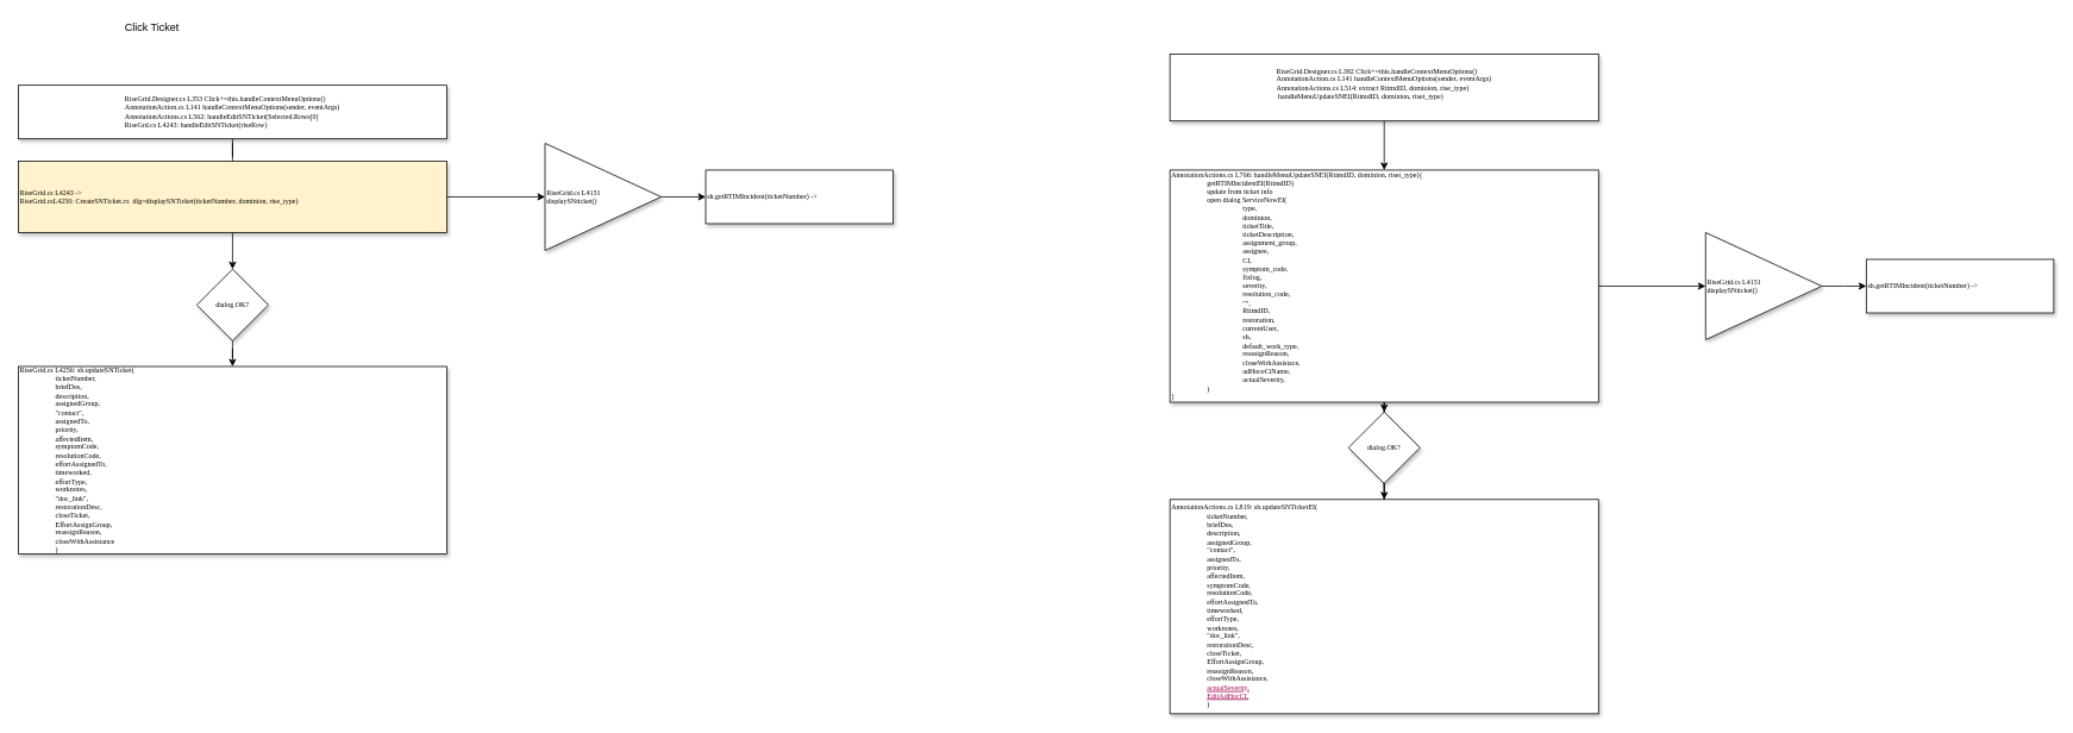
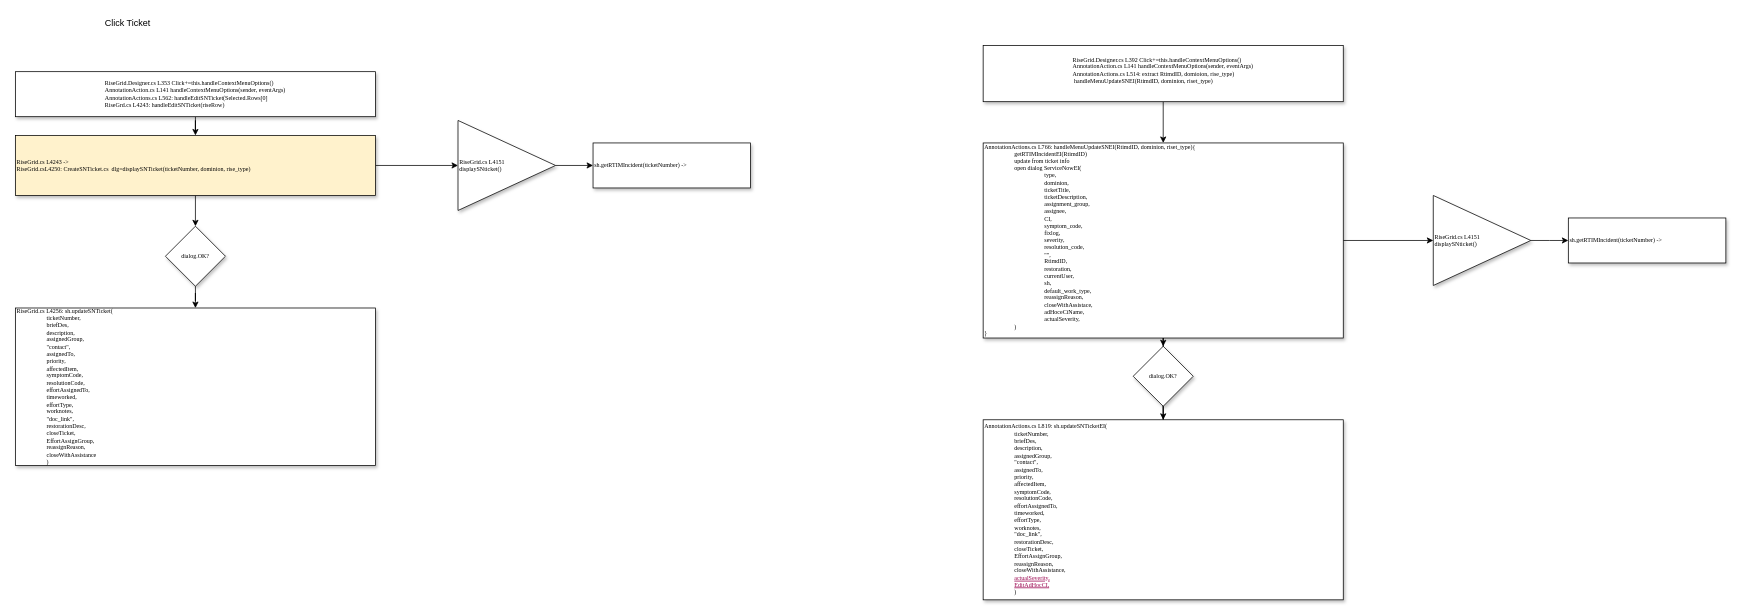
- <mxCell id="2" value="" style="edgeStyle=orthogonalEdgeStyle;rounded=0;orthogonalLoop=1;jettySize=auto;html=1;endArrow=none;" parent="1" source="3" target="7" edge="1"><mxGeometry relative="1" as="geometry" /></mxCell>
+ <mxCell id="2" value="" style="edgeStyle=orthogonalEdgeStyle;rounded=0;orthogonalLoop=1;jettySize=auto;html=1;" parent="1" source="3" target="7" edge="1"><mxGeometry relative="1" as="geometry" /></mxCell>
